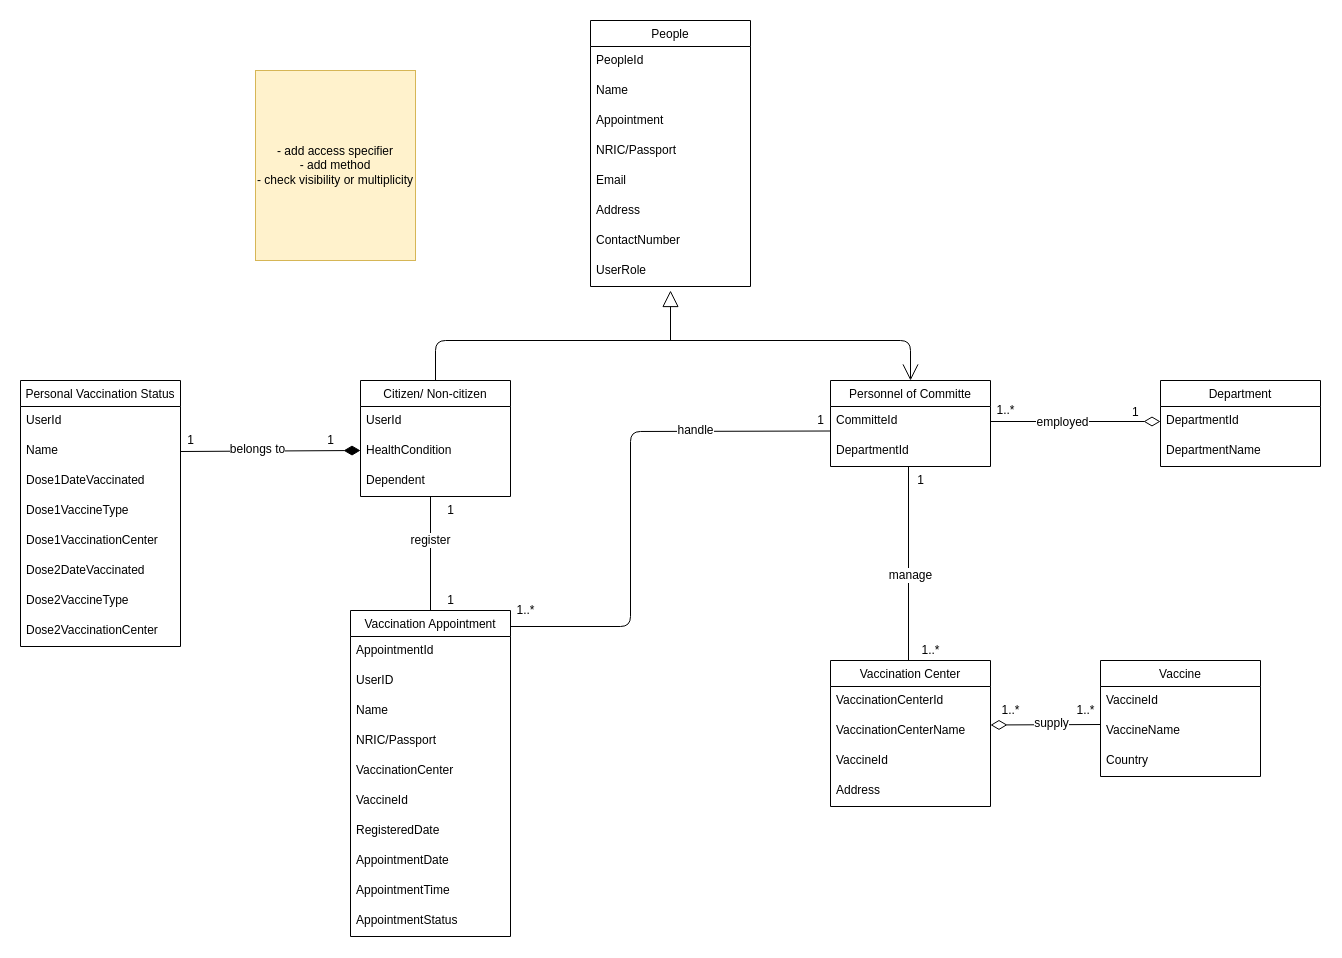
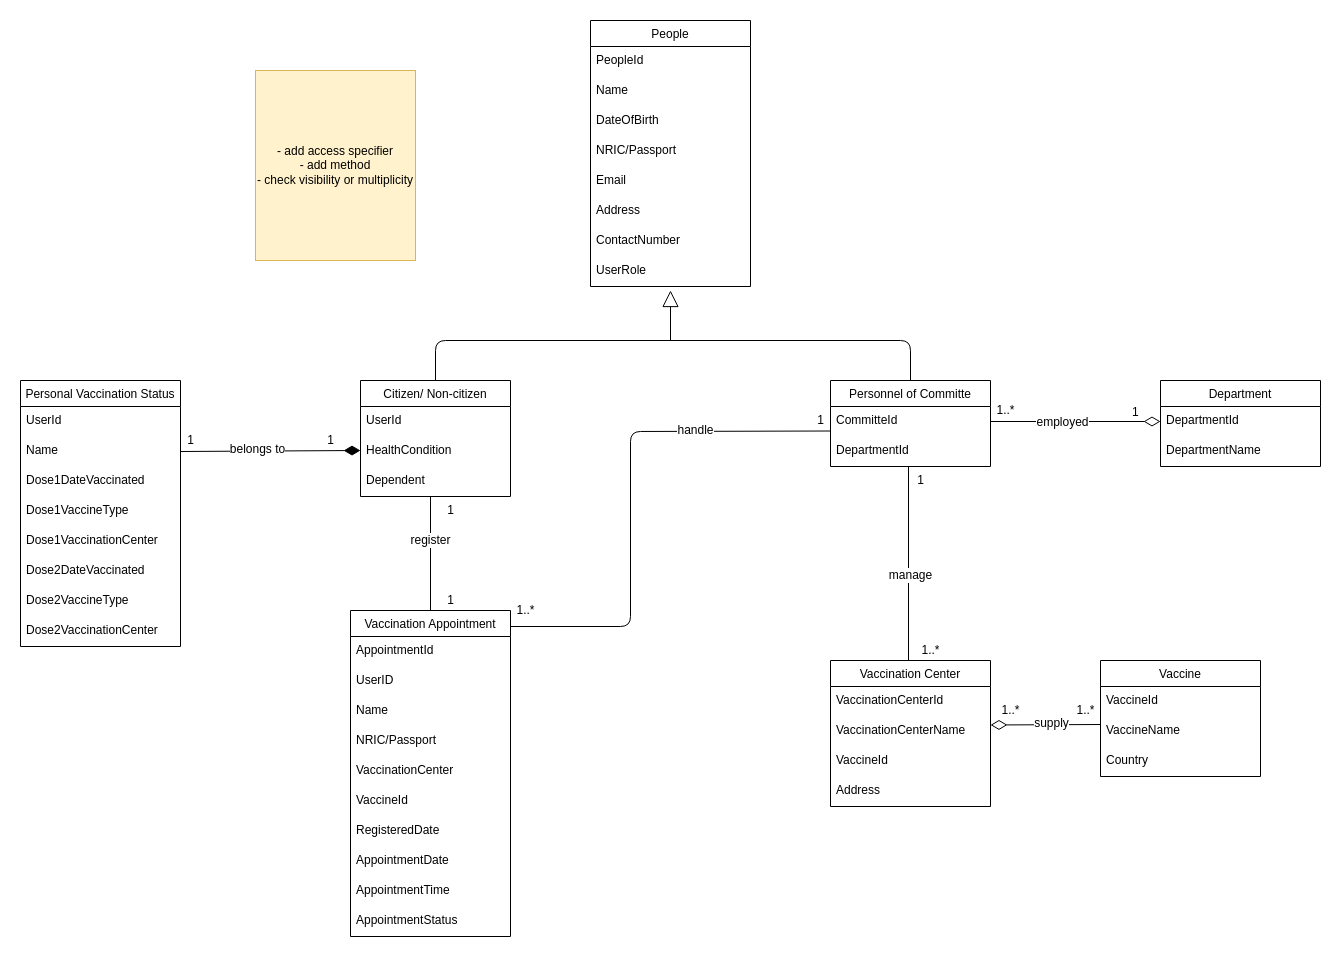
- <mxCell id="32" value="Appointment" style="text;strokeColor=none;fillColor=none;spacingLeft=4;spacingRight=4;overflow=hidden;rotatable=0;points=[[0,0.5],[1,0.5]];portConstraint=eastwest;fontSize=12;" parent="29" vertex="1"><mxGeometry y="86" width="160" height="30" as="geometry" /></mxCell>
+ <mxCell id="32" value="DateOfBirth" style="text;strokeColor=none;fillColor=none;spacingLeft=4;spacingRight=4;overflow=hidden;rotatable=0;points=[[0,0.5],[1,0.5]];portConstraint=eastwest;fontSize=12;" parent="29" vertex="1"><mxGeometry y="86" width="160" height="30" as="geometry" /></mxCell>
- <mxCell id="41" value="" style="endArrow=open;html=1;fontSize=12;startSize=14;endSize=14;sourcePerimeterSpacing=8;targetPerimeterSpacing=8;exitX=0.5;exitY=0;exitDx=0;exitDy=0;entryX=0.5;entryY=0;entryDx=0;entryDy=0;" parent="1" source="2" target="6" edge="1"><mxGeometry width="50" height="50" relative="1" as="geometry"><mxPoint x="590" y="380" as="sourcePoint" /><mxPoint x="640" y="330" as="targetPoint" /><Array as="points"><mxPoint x="435" y="340" /><mxPoint x="910" y="340" /></Array></mxGeometry></mxCell>
+ <mxCell id="41" value="" style="endArrow=none;html=1;fontSize=12;startSize=14;endSize=14;sourcePerimeterSpacing=8;targetPerimeterSpacing=8;exitX=0.5;exitY=0;exitDx=0;exitDy=0;entryX=0.5;entryY=0;entryDx=0;entryDy=0;" parent="1" source="2" target="6" edge="1"><mxGeometry width="50" height="50" relative="1" as="geometry"><mxPoint x="590" y="380" as="sourcePoint" /><mxPoint x="640" y="330" as="targetPoint" /><Array as="points"><mxPoint x="435" y="340" /><mxPoint x="910" y="340" /></Array></mxGeometry></mxCell>
